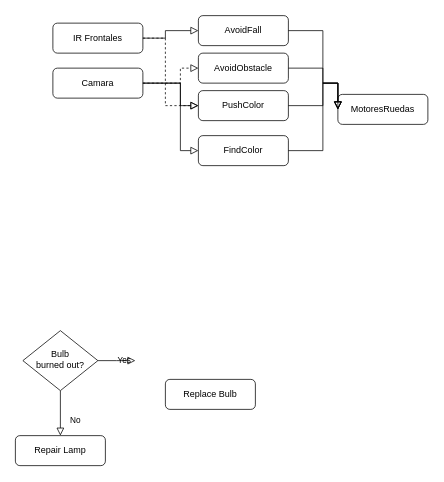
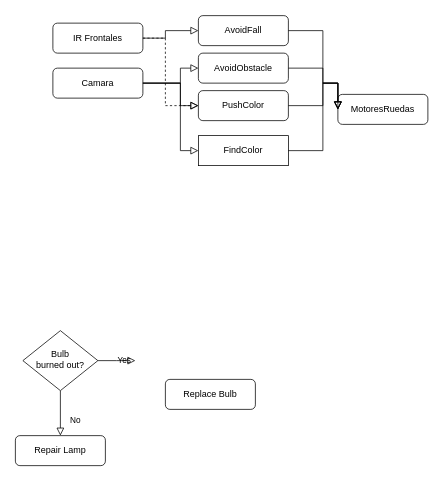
- <mxCell id="14" value="" style="edgeStyle=orthogonalEdgeStyle;rounded=0;html=1;jettySize=auto;orthogonalLoop=1;fontSize=11;endArrow=block;endFill=0;endSize=8;strokeWidth=1;shadow=0;labelBackgroundColor=none;exitX=1;exitY=0.5;exitDx=0;exitDy=0;entryX=0;entryY=0.5;entryDx=0;entryDy=0;dashed=1;" edge="1" parent="1" source="13" target="10"><mxGeometry x="-0.003" y="10" relative="1" as="geometry"><mxPoint as="offset" /><mxPoint x="200" y="50" as="sourcePoint" /><mxPoint x="274" y="50" as="targetPoint" /><Array as="points"><mxPoint x="240" y="110" /><mxPoint x="240" y="90" /></Array></mxGeometry></mxCell>
+ <mxCell id="14" value="" style="edgeStyle=orthogonalEdgeStyle;rounded=0;html=1;jettySize=auto;orthogonalLoop=1;fontSize=11;endArrow=block;endFill=0;endSize=8;strokeWidth=1;shadow=0;labelBackgroundColor=none;exitX=1;exitY=0.5;exitDx=0;exitDy=0;entryX=0;entryY=0.5;entryDx=0;entryDy=0;" edge="1" parent="1" source="13" target="10"><mxGeometry x="-0.003" y="10" relative="1" as="geometry"><mxPoint as="offset" /><mxPoint x="200" y="50" as="sourcePoint" /><mxPoint x="274" y="50" as="targetPoint" /><Array as="points"><mxPoint x="240" y="110" /><mxPoint x="240" y="90" /></Array></mxGeometry></mxCell>
- <mxCell id="12" value="FindColor" style="rounded=1;whiteSpace=wrap;html=1;fontSize=12;glass=0;strokeWidth=1;shadow=0;" vertex="1" parent="1"><mxGeometry x="264" y="180" width="120" height="40" as="geometry" /></mxCell>
+ <mxCell id="12" value="FindColor" style="whiteSpace=wrap;html=1;fontSize=12;glass=0;strokeWidth=1;shadow=0;rounded=0;" vertex="1" parent="1"><mxGeometry x="264" y="180" width="120" height="40" as="geometry" /></mxCell>
